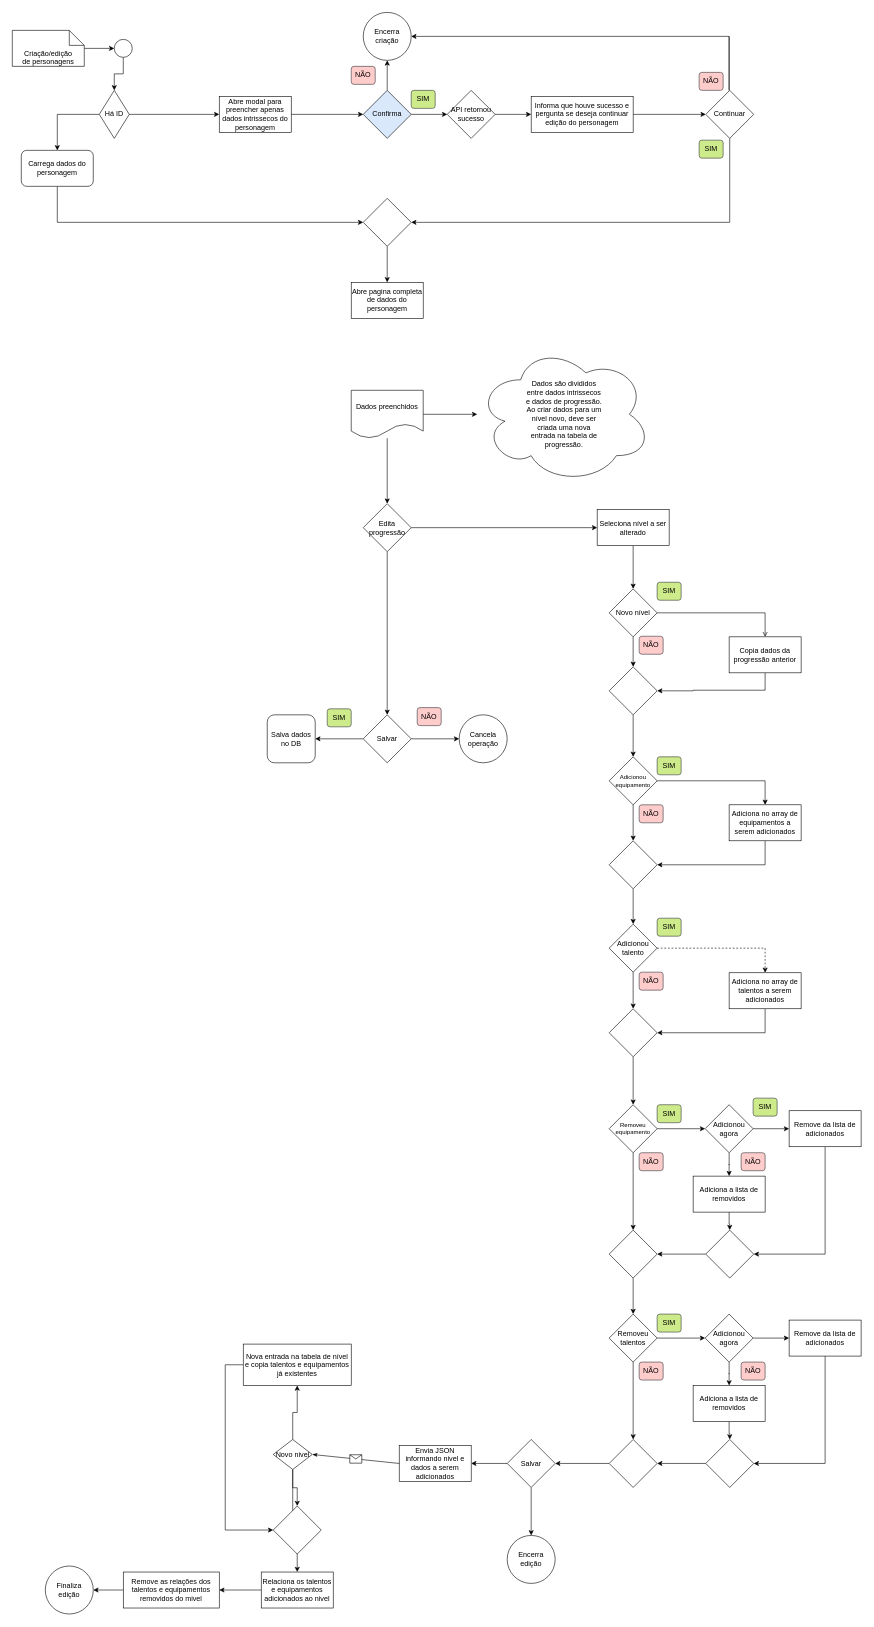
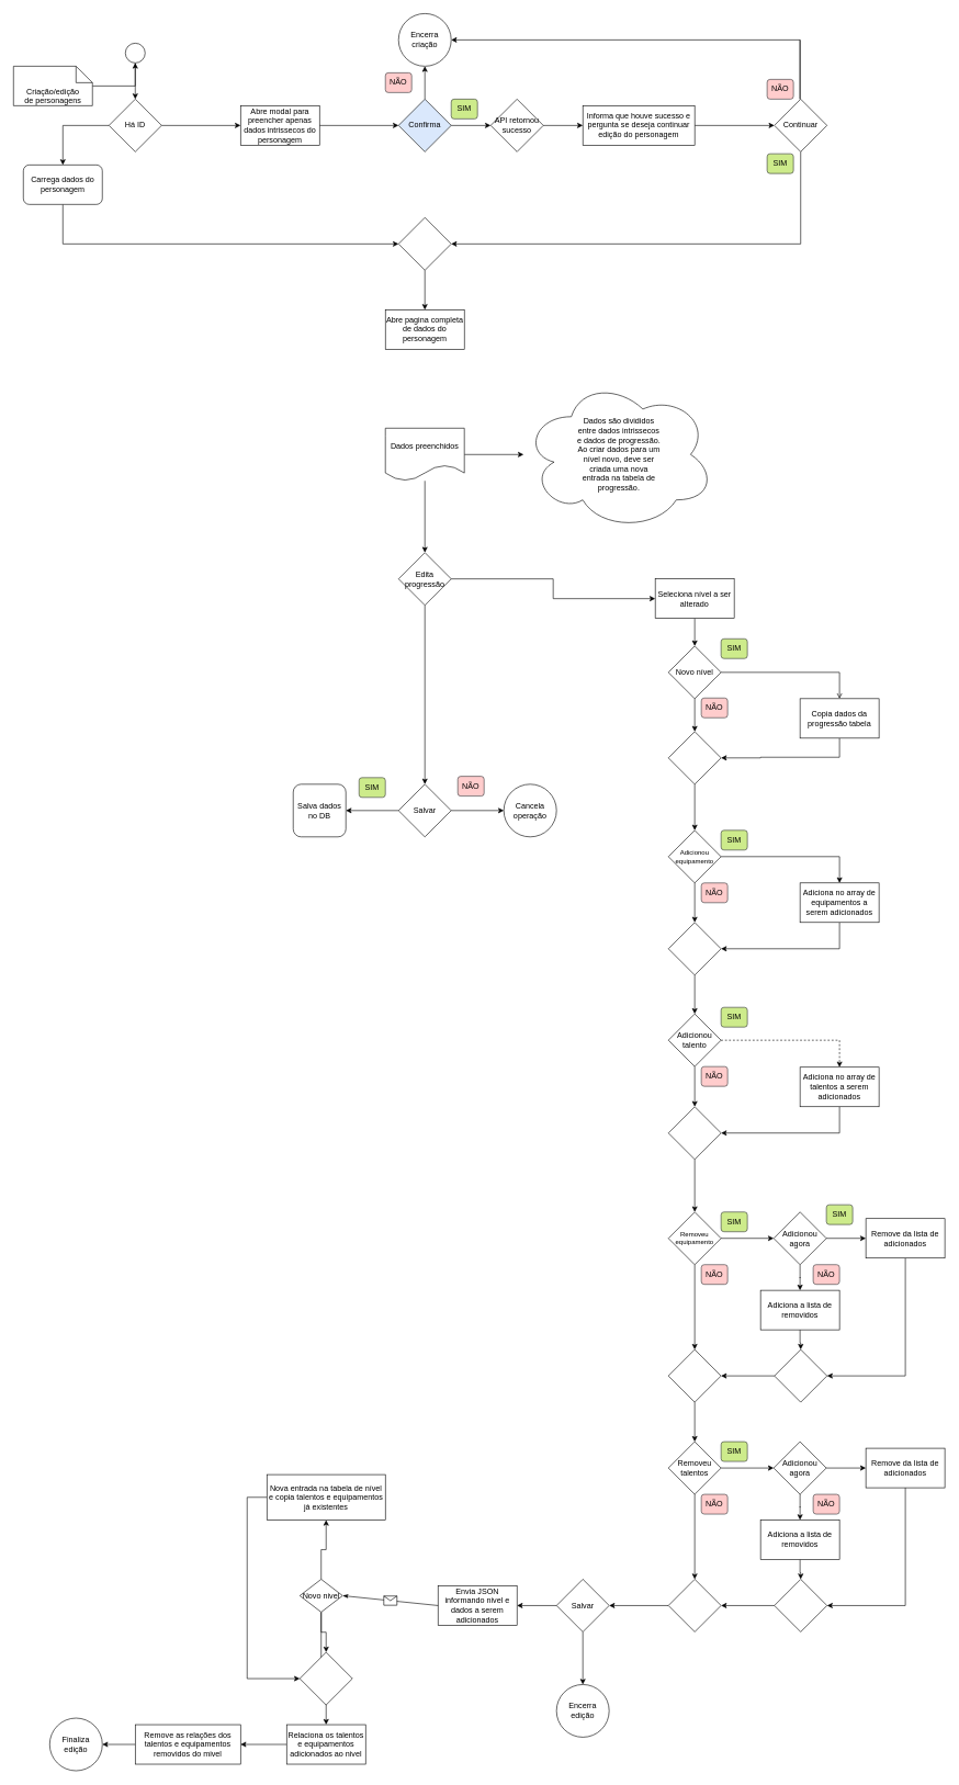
- <mxCell id="3" value="&lt;div&gt;Criação/edição&lt;/div&gt;&lt;div&gt;de personagens&lt;/div&gt;" style="shape=note2;boundedLbl=1;whiteSpace=wrap;html=1;size=25;verticalAlign=top;align=center;" vertex="1" parent="1"><mxGeometry x="20" y="50" width="120" height="60" as="geometry" /></mxCell>
+ <mxCell id="3" value="&lt;div&gt;Criação/edição&lt;/div&gt;&lt;div&gt;de personagens&lt;/div&gt;" style="shape=note2;boundedLbl=1;whiteSpace=wrap;html=1;size=25;verticalAlign=top;align=center;" vertex="1" parent="1"><mxGeometry x="20" y="100" width="120" height="60" as="geometry" /></mxCell>
- <mxCell id="8" value="Há ID" style="rhombus;whiteSpace=wrap;html=1;" vertex="1" parent="1"><mxGeometry x="165" y="150" width="50" height="80" as="geometry" /></mxCell>
+ <mxCell id="8" value="Há ID" style="rhombus;whiteSpace=wrap;html=1;" vertex="1" parent="1"><mxGeometry x="165" y="150" width="80" height="80" as="geometry" /></mxCell>
- <mxCell id="38" value="Seleciona nível a ser alterado" style="rounded=0;whiteSpace=wrap;html=1;" vertex="1" parent="1"><mxGeometry x="995" y="849" width="120" height="60" as="geometry" /></mxCell>
+ <mxCell id="38" value="Seleciona nível a ser alterado" style="rounded=0;whiteSpace=wrap;html=1;" vertex="1" parent="1"><mxGeometry x="995" y="879" width="120" height="60" as="geometry" /></mxCell>
- <mxCell id="33" value="Copia dados da progressão anterior" style="whiteSpace=wrap;html=1;" vertex="1" parent="1"><mxGeometry x="1215" y="1061" width="120" height="60" as="geometry" /></mxCell>
+ <mxCell id="33" value="Copia dados da progressão tabela" style="whiteSpace=wrap;html=1;" vertex="1" parent="1"><mxGeometry x="1215" y="1061" width="120" height="60" as="geometry" /></mxCell>
